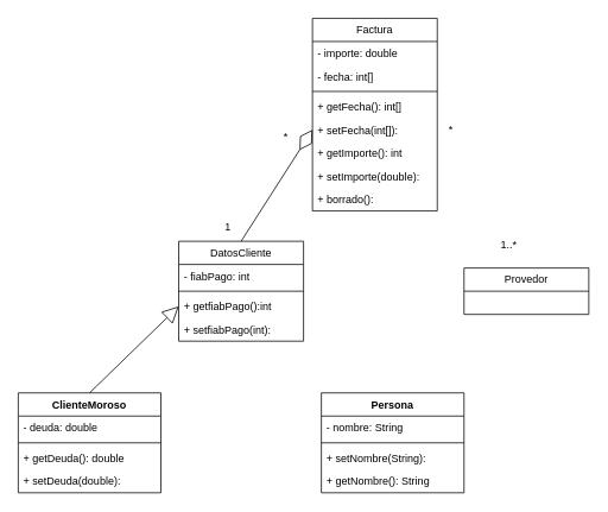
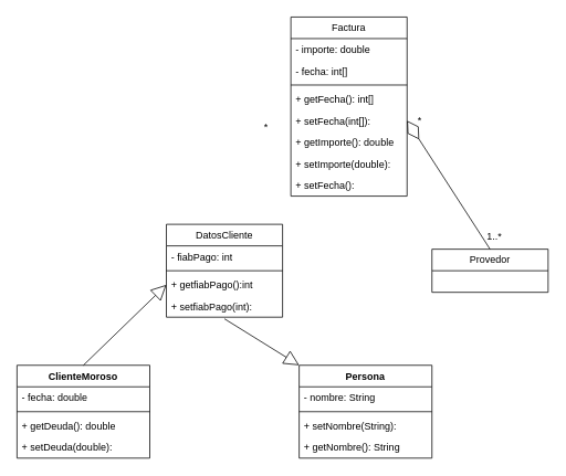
- <mxCell id="8" value="+ getImporte(): int&amp;nbsp;" style="text;strokeColor=none;fillColor=none;align=left;verticalAlign=top;spacingLeft=4;spacingRight=4;overflow=hidden;rotatable=0;points=[[0,0.5],[1,0.5]];portConstraint=eastwest;whiteSpace=wrap;html=1;" vertex="1" parent="2"><mxGeometry y="138" width="140" height="26" as="geometry" /></mxCell>
+ <mxCell id="8" value="+ getImporte(): double&amp;nbsp;" style="text;strokeColor=none;fillColor=none;align=left;verticalAlign=top;spacingLeft=4;spacingRight=4;overflow=hidden;rotatable=0;points=[[0,0.5],[1,0.5]];portConstraint=eastwest;whiteSpace=wrap;html=1;" vertex="1" parent="2"><mxGeometry y="138" width="140" height="26" as="geometry" /></mxCell>
- <mxCell id="27" value="" style="endArrow=diamondThin;endFill=0;endSize=24;html=1;rounded=0;entryX=0;entryY=0.5;entryDx=0;entryDy=0;exitX=0.5;exitY=0;exitDx=0;exitDy=0;" edge="1" parent="1" source="11" target="7"><mxGeometry width="160" relative="1" as="geometry"><mxPoint x="330" y="270" as="sourcePoint" /><mxPoint x="490" y="270" as="targetPoint" /></mxGeometry></mxCell>
- <mxCell id="10" value="+ borrado():" style="text;strokeColor=none;fillColor=none;align=left;verticalAlign=top;spacingLeft=4;spacingRight=4;overflow=hidden;rotatable=0;points=[[0,0.5],[1,0.5]];portConstraint=eastwest;whiteSpace=wrap;html=1;" vertex="1" parent="2"><mxGeometry y="190" width="140" height="26" as="geometry" /></mxCell>
+ <mxCell id="10" value="+ setFecha():" style="text;strokeColor=none;fillColor=none;align=left;verticalAlign=top;spacingLeft=4;spacingRight=4;overflow=hidden;rotatable=0;points=[[0,0.5],[1,0.5]];portConstraint=eastwest;whiteSpace=wrap;html=1;" vertex="1" parent="2"><mxGeometry y="190" width="140" height="26" as="geometry" /></mxCell>
+ <mxCell id="30" value="" style="endArrow=diamondThin;endFill=0;endSize=24;html=1;rounded=0;entryX=1;entryY=0.5;entryDx=0;entryDy=0;exitX=0.5;exitY=0;exitDx=0;exitDy=0;" edge="1" parent="1" source="16" target="7"><mxGeometry width="160" relative="1" as="geometry"><mxPoint x="330" y="270" as="sourcePoint" /><mxPoint x="490" y="270" as="targetPoint" /></mxGeometry></mxCell>
- <mxCell id="29" value="1" style="text;html=1;align=center;verticalAlign=middle;resizable=0;points=[];autosize=1;strokeColor=none;fillColor=none;" vertex="1" parent="1"><mxGeometry x="240" y="240" width="30" height="30" as="geometry" /></mxCell>
- <mxCell id="32" value="1..*" style="text;html=1;align=center;verticalAlign=middle;resizable=0;points=[];autosize=1;strokeColor=none;fillColor=none;" vertex="1" parent="1"><mxGeometry x="550" y="260" width="40" height="30" as="geometry" /></mxCell>
+ <mxCell id="32" value="1..*" style="text;html=1;align=center;verticalAlign=middle;resizable=0;points=[];autosize=1;strokeColor=none;fillColor=none;" vertex="1" parent="1"><mxGeometry x="575" y="270" width="40" height="30" as="geometry" /></mxCell>
+ <mxCell id="33" value="" style="endArrow=block;endSize=16;endFill=0;html=1;rounded=0;exitX=0.5;exitY=1.077;exitDx=0;exitDy=0;exitPerimeter=0;entryX=0;entryY=0;entryDx=0;entryDy=0;" edge="1" parent="1" source="15" target="17"><mxGeometry width="160" relative="1" as="geometry"><mxPoint x="520" y="440" as="sourcePoint" /><mxPoint x="250" y="470" as="targetPoint" /></mxGeometry></mxCell>
- <mxCell id="23" value="- deuda: double" style="text;strokeColor=none;fillColor=none;align=left;verticalAlign=top;spacingLeft=4;spacingRight=4;overflow=hidden;rotatable=0;points=[[0,0.5],[1,0.5]];portConstraint=eastwest;whiteSpace=wrap;html=1;" vertex="1" parent="22"><mxGeometry y="26" width="160" height="26" as="geometry" /></mxCell>
+ <mxCell id="23" value="- fecha: double" style="text;strokeColor=none;fillColor=none;align=left;verticalAlign=top;spacingLeft=4;spacingRight=4;overflow=hidden;rotatable=0;points=[[0,0.5],[1,0.5]];portConstraint=eastwest;whiteSpace=wrap;html=1;" vertex="1" parent="22"><mxGeometry y="26" width="160" height="26" as="geometry" /></mxCell>
